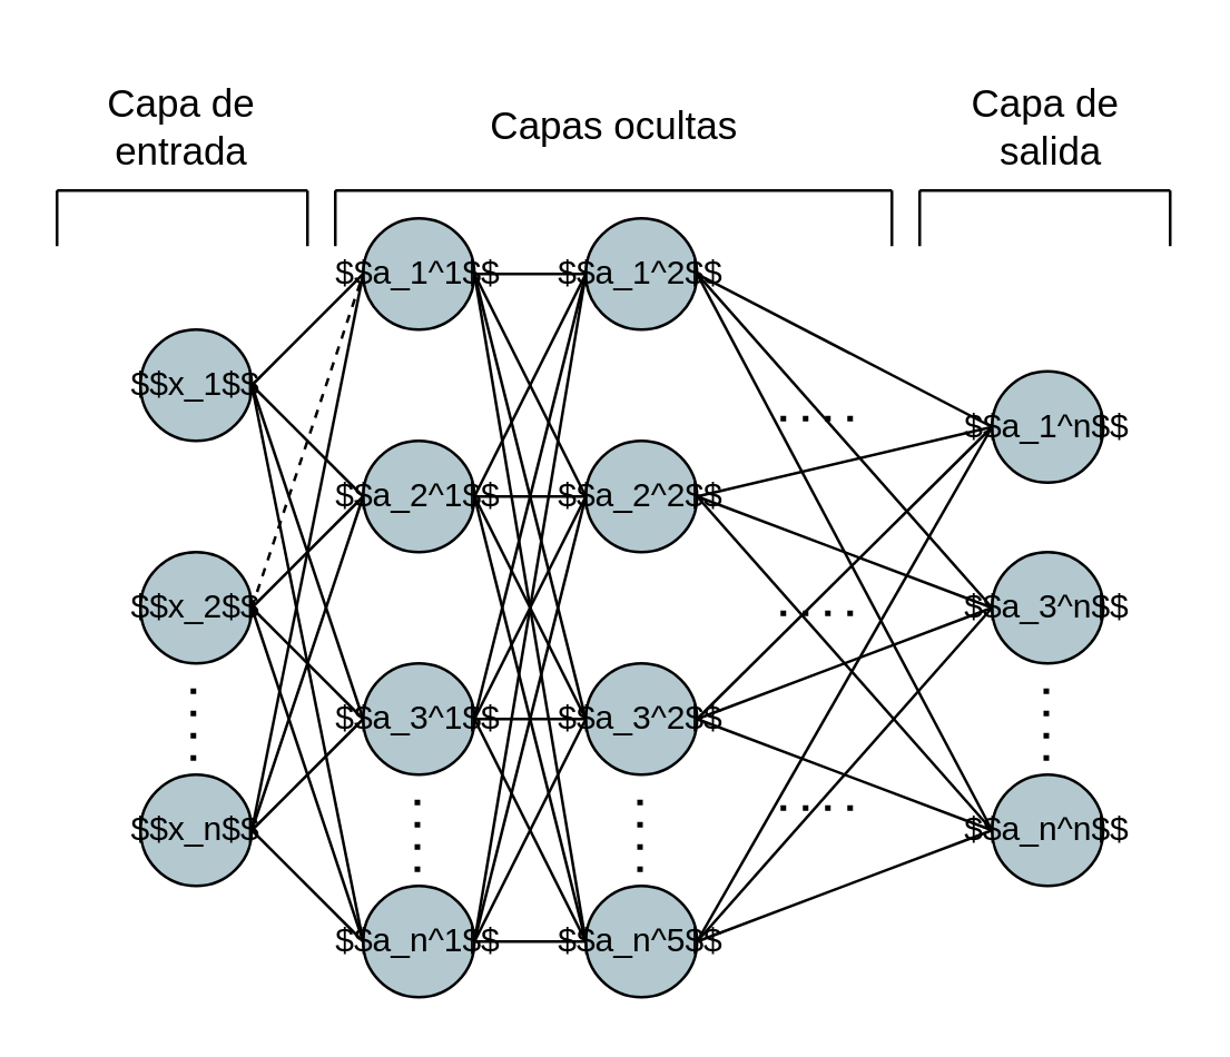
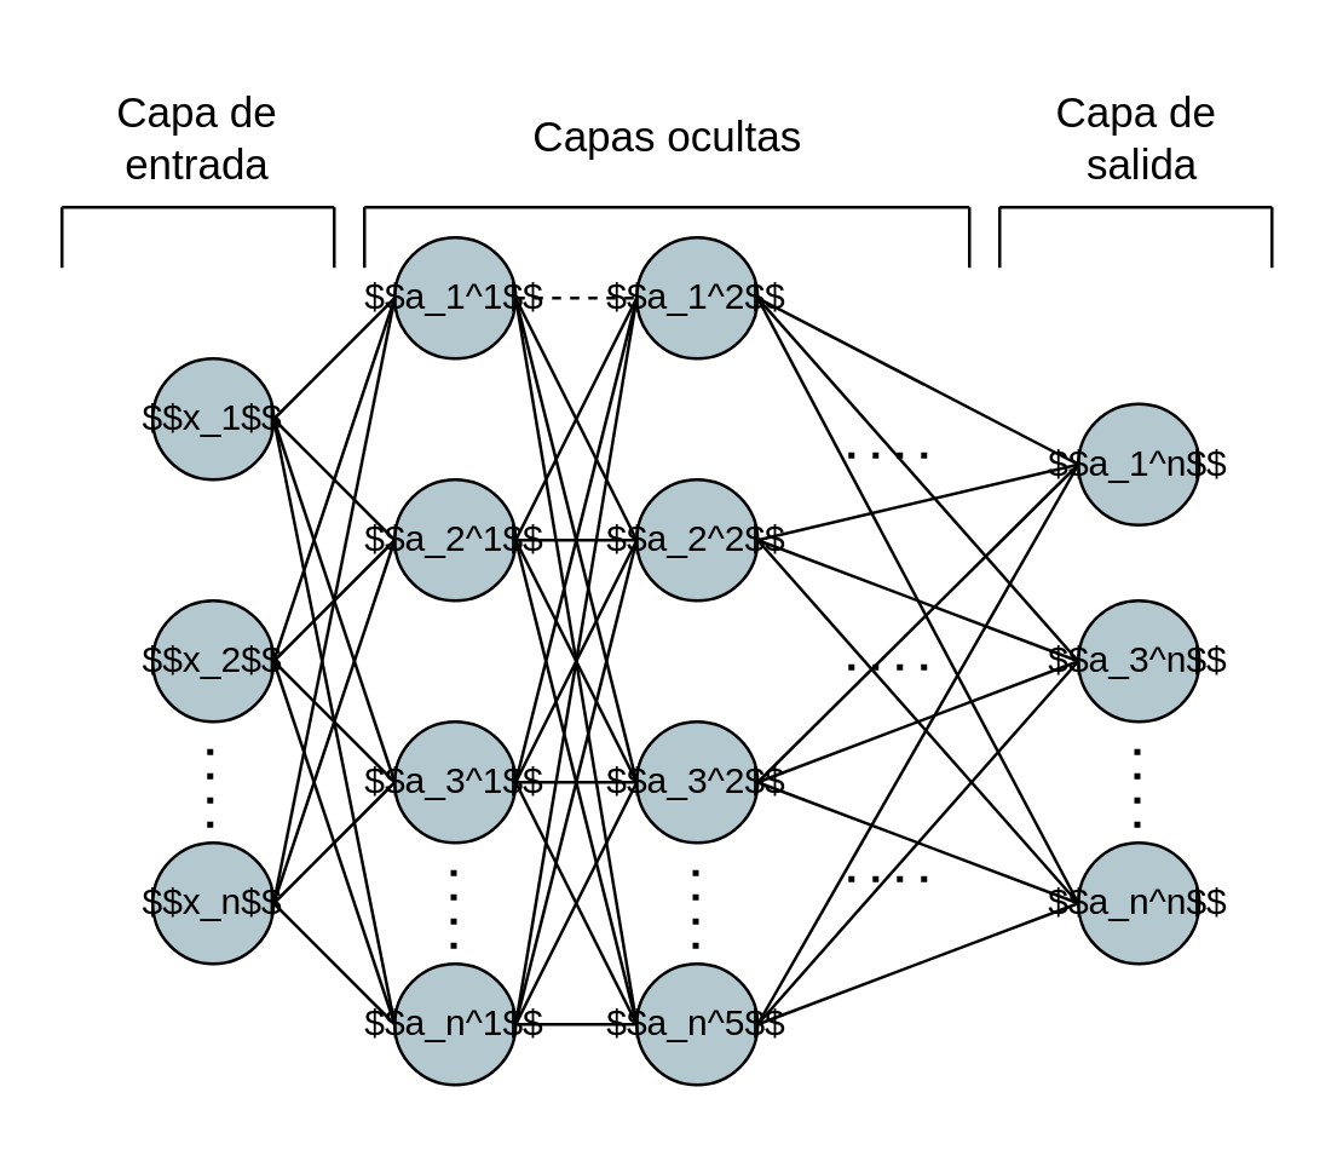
- <mxCell id="27" value="" style="endArrow=none;html=1;rounded=0;entryX=0;entryY=0.5;entryDx=0;entryDy=0;exitX=1;exitY=0.5;exitDx=0;exitDy=0;" parent="1" source="5" target="12" edge="1"><mxGeometry width="50" height="50" relative="1" as="geometry"><mxPoint x="150" y="158" as="sourcePoint" /><mxPoint x="200" y="108" as="targetPoint" /></mxGeometry></mxCell>
+ <mxCell id="27" value="" style="endArrow=none;html=1;rounded=0;entryX=0;entryY=0.5;entryDx=0;entryDy=0;exitX=1;exitY=0.5;exitDx=0;exitDy=0;dashed=1;" parent="1" source="5" target="12" edge="1"><mxGeometry width="50" height="50" relative="1" as="geometry"><mxPoint x="150" y="158" as="sourcePoint" /><mxPoint x="200" y="108" as="targetPoint" /></mxGeometry></mxCell>
- <mxCell id="16" value="" style="endArrow=none;html=1;rounded=0;exitX=1;exitY=0.5;exitDx=0;exitDy=0;entryX=0;entryY=0.5;entryDx=0;entryDy=0;endFill=0;dashed=1;" parent="1" source="7" target="5" edge="1"><mxGeometry width="50" height="50" relative="1" as="geometry"><mxPoint x="90" y="218" as="sourcePoint" /><mxPoint x="110" y="138" as="targetPoint" /></mxGeometry></mxCell>
+ <mxCell id="16" value="" style="endArrow=none;html=1;rounded=0;exitX=1;exitY=0.5;exitDx=0;exitDy=0;entryX=0;entryY=0.5;entryDx=0;entryDy=0;endFill=0;" parent="1" source="7" target="5" edge="1"><mxGeometry width="50" height="50" relative="1" as="geometry"><mxPoint x="90" y="218" as="sourcePoint" /><mxPoint x="110" y="138" as="targetPoint" /></mxGeometry></mxCell>
